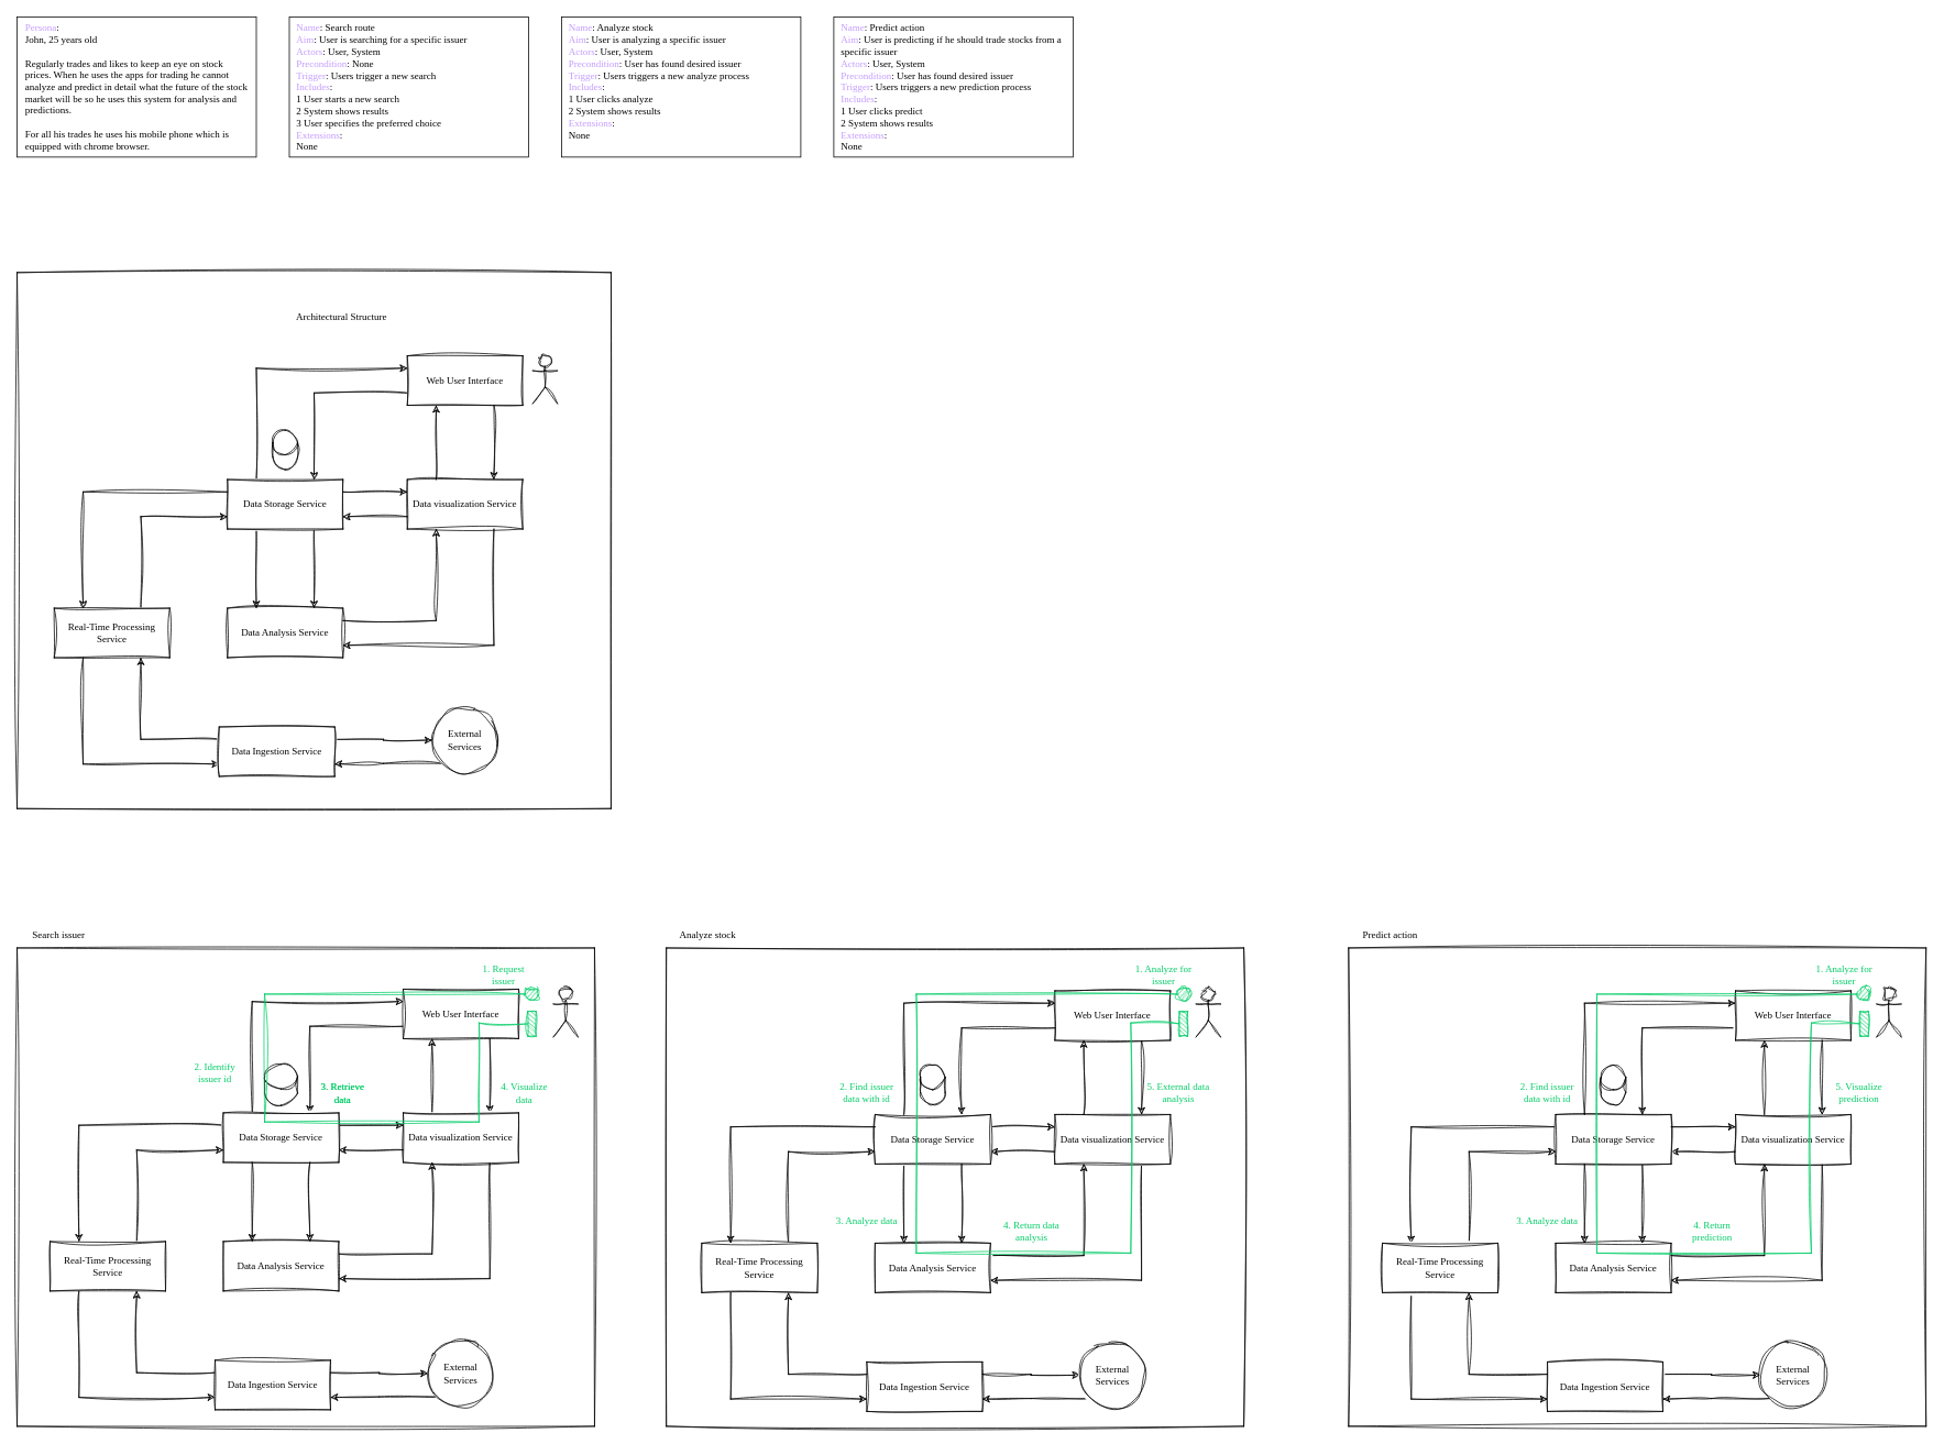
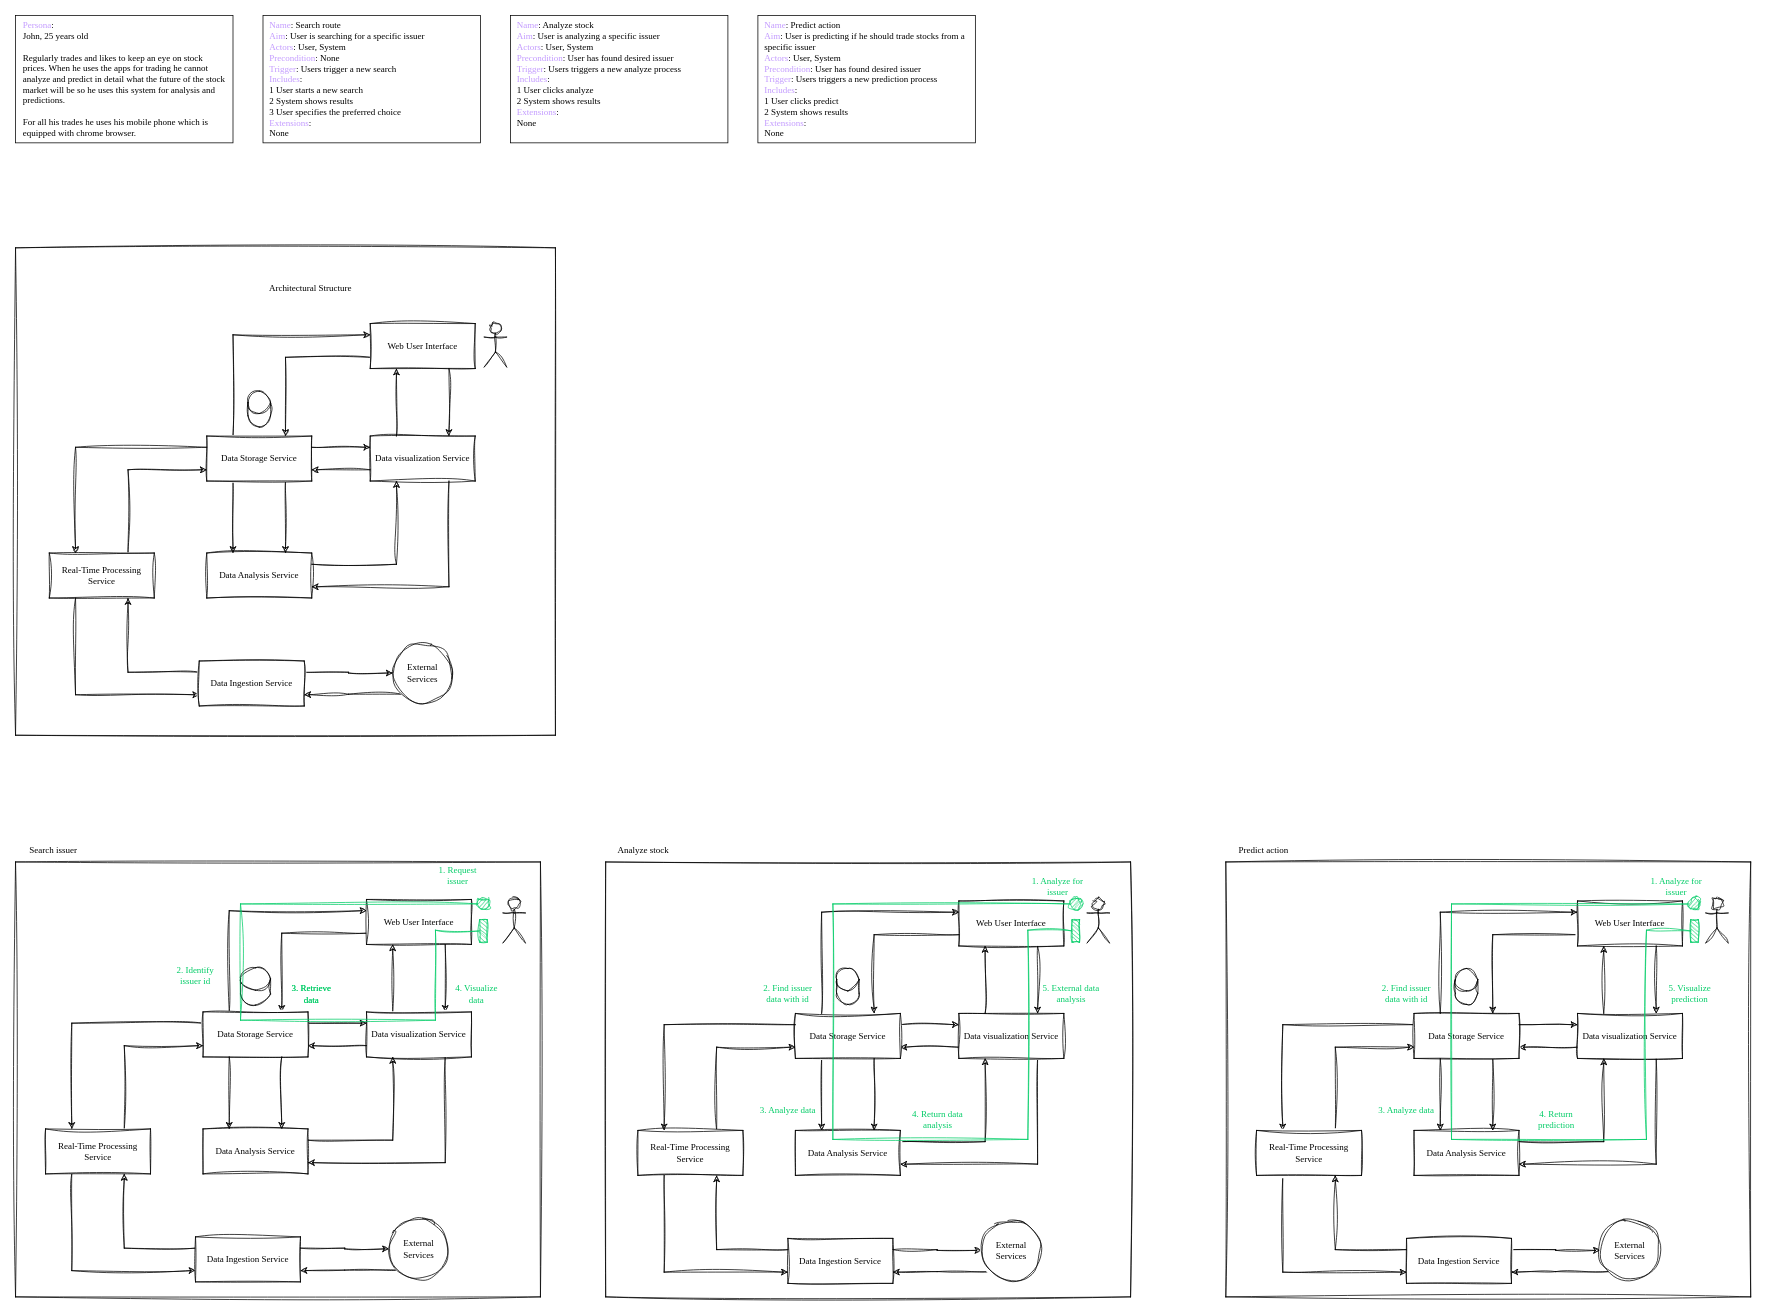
- <mxCell id="11" value="&lt;font style=&quot;color: rgb(0, 204, 102);&quot;&gt;1. Request issuer&lt;/font&gt;" style="text;html=1;align=center;verticalAlign=middle;whiteSpace=wrap;rounded=0;fontFamily=Architects Daughter;fontSource=https%3A%2F%2Ffonts.googleapis.com%2Fcss%3Ffamily%3DArchitects%2BDaughter;" vertex="1" parent="1"><mxGeometry x="580" y="1167" width="60" height="30" as="geometry" /></mxCell>
+ <mxCell id="11" value="&lt;font style=&quot;color: rgb(0, 204, 102);&quot;&gt;1. Request issuer&lt;/font&gt;" style="text;html=1;align=center;verticalAlign=middle;whiteSpace=wrap;rounded=0;fontFamily=Architects Daughter;fontSource=https%3A%2F%2Ffonts.googleapis.com%2Fcss%3Ffamily%3DArchitects%2BDaughter;" vertex="1" parent="1"><mxGeometry x="580" y="1152" width="60" height="30" as="geometry" /></mxCell>
